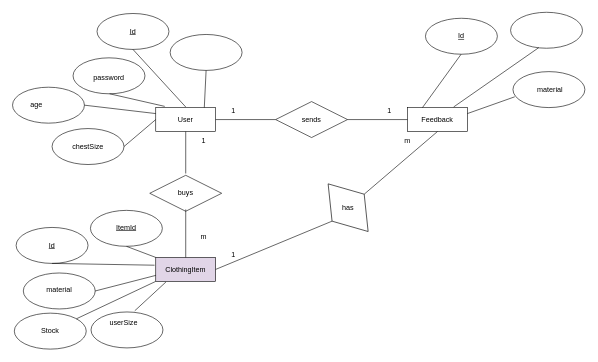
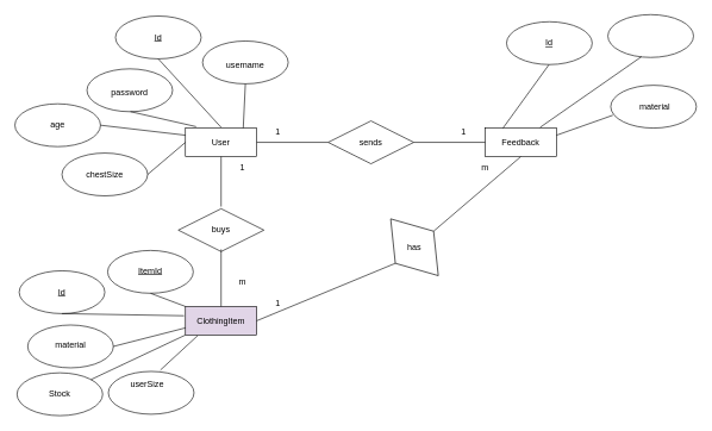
+ <mxCell id="28" value="username" style="text;html=1;strokeColor=none;fillColor=none;align=center;verticalAlign=middle;whiteSpace=wrap;rounded=0;" vertex="1" parent="1"><mxGeometry x="313" y="76" width="60" height="30" as="geometry" /></mxCell>
- <mxCell id="32" value="age" style="text;html=1;strokeColor=none;fillColor=none;align=center;verticalAlign=middle;whiteSpace=wrap;rounded=0;" vertex="1" parent="1"><mxGeometry x="30" y="160" width="60" height="30" as="geometry" /></mxCell>
+ <mxCell id="32" value="age" style="text;html=1;strokeColor=none;fillColor=none;align=center;verticalAlign=middle;whiteSpace=wrap;rounded=0;" vertex="1" parent="1"><mxGeometry x="50" y="160" width="60" height="30" as="geometry" /></mxCell>
